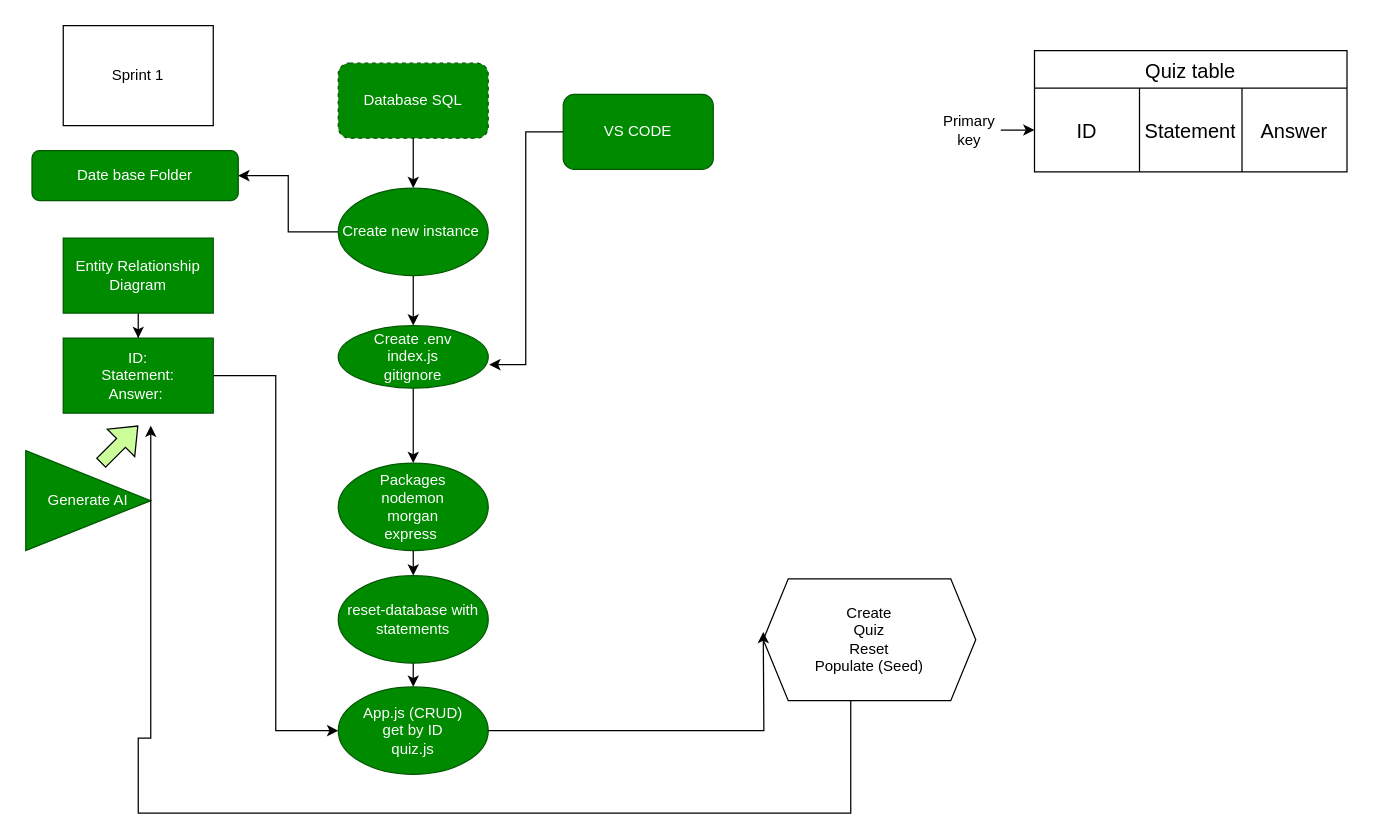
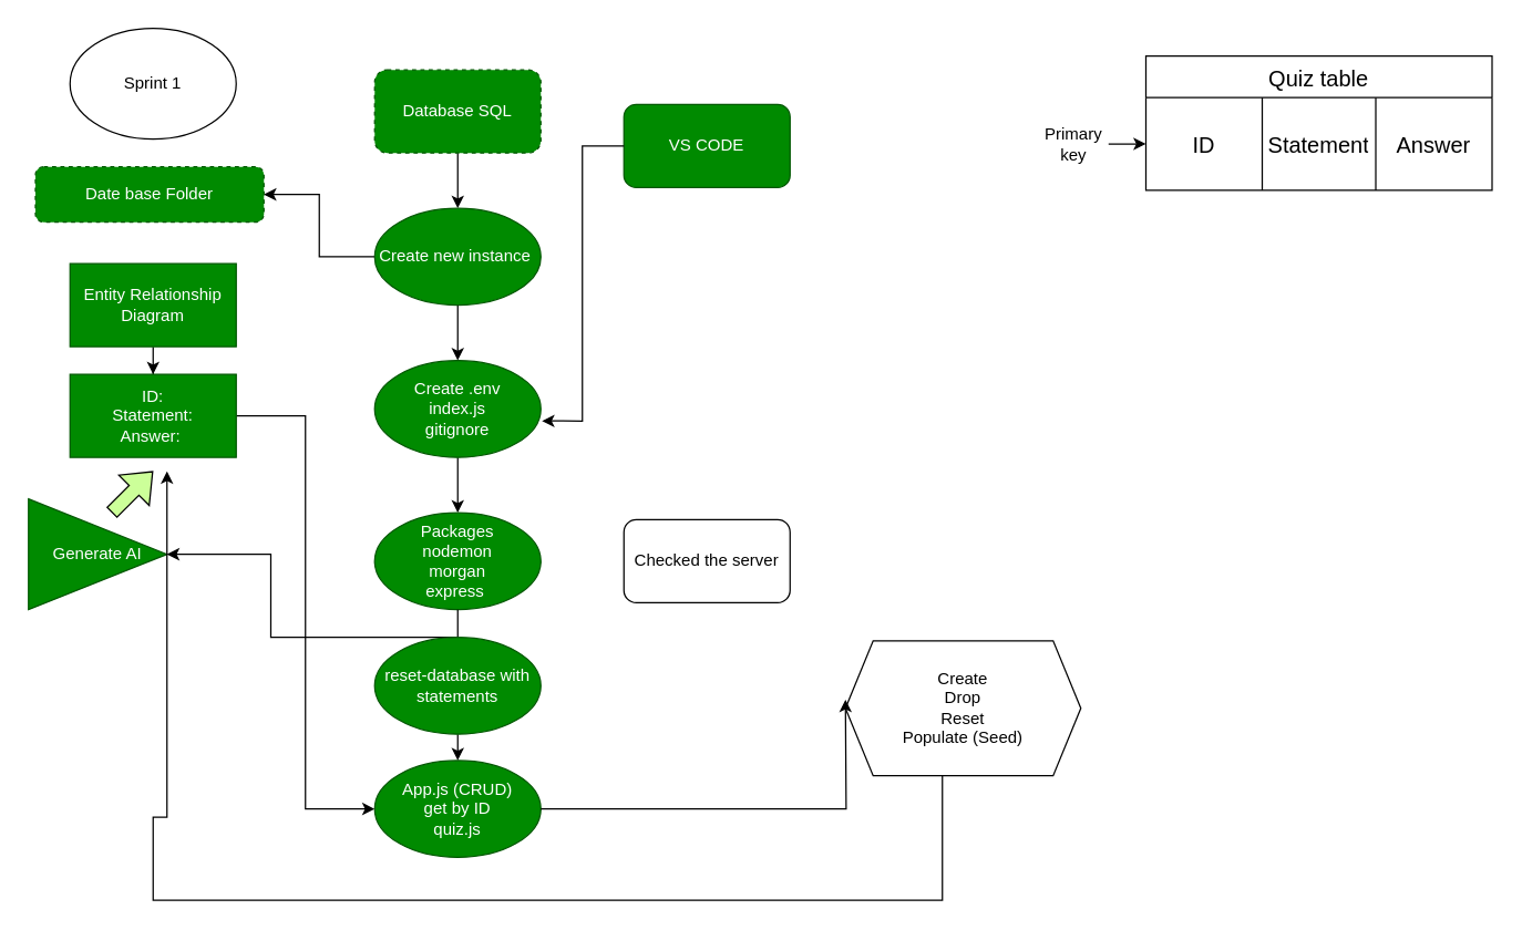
- <mxCell id="2" value="Sprint 1" style="whiteSpace=wrap;html=1;rounded=0;" parent="1" vertex="1"><mxGeometry x="50" y="20" width="120" height="80" as="geometry" /></mxCell>
+ <mxCell id="2" value="Sprint 1" style="ellipse;whiteSpace=wrap;html=1;" parent="1" vertex="1"><mxGeometry x="50" y="20" width="120" height="80" as="geometry" /></mxCell>
- <mxCell id="24" value="Date base Folder" style="rounded=1;whiteSpace=wrap;html=1;fillColor=#008a00;fontColor=#ffffff;strokeColor=#005700;" parent="1" vertex="1"><mxGeometry x="25" y="120" width="165" height="40" as="geometry" /></mxCell>
+ <mxCell id="24" value="Date base Folder" style="rounded=1;whiteSpace=wrap;html=1;fillColor=#008a00;fontColor=#ffffff;strokeColor=#005700;dashed=1;" parent="1" vertex="1"><mxGeometry x="25" y="120" width="165" height="40" as="geometry" /></mxCell>
- <mxCell id="10" value="Create .env&lt;br&gt;index.js&lt;br&gt;gitignore" style="ellipse;whiteSpace=wrap;html=1;fillColor=#008a00;fontColor=#ffffff;strokeColor=#005700;" parent="1" vertex="1"><mxGeometry x="270" y="260" width="120" height="50" as="geometry" /></mxCell>
+ <mxCell id="10" value="Create .env&lt;br&gt;index.js&lt;br&gt;gitignore" style="ellipse;whiteSpace=wrap;html=1;fillColor=#008a00;fontColor=#ffffff;strokeColor=#005700;" parent="1" vertex="1"><mxGeometry x="270" y="260" width="120" height="70" as="geometry" /></mxCell>
+ <mxCell id="34" value="Checked the server" style="rounded=1;whiteSpace=wrap;html=1;" parent="1" vertex="1"><mxGeometry x="450" y="375" width="120" height="60" as="geometry" /></mxCell>
- <mxCell id="25" value="" style="edgeStyle=orthogonalEdgeStyle;rounded=0;orthogonalLoop=1;jettySize=auto;html=1;exitX=0.5;exitY=1;exitDx=0;exitDy=0;entryX=0.5;entryY=0;entryDx=0;entryDy=0;" parent="1" source="18" target="26" edge="1"><mxGeometry relative="1" as="geometry"><mxPoint x="330" y="440" as="sourcePoint" /><mxPoint x="330" y="549" as="targetPoint" /></mxGeometry></mxCell>
+ <mxCell id="25" value="" style="edgeStyle=orthogonalEdgeStyle;rounded=0;orthogonalLoop=1;jettySize=auto;html=1;exitX=0.5;exitY=1;exitDx=0;exitDy=0;" parent="1" source="18" target="19" edge="1"><mxGeometry relative="1" as="geometry"><mxPoint x="330" y="440" as="sourcePoint" /><mxPoint x="330" y="549" as="targetPoint" /></mxGeometry></mxCell>
- <mxCell id="22" value="Create&lt;br&gt;Quiz&lt;br&gt;Reset&lt;br&gt;Populate (Seed)" style="shape=hexagon;perimeter=hexagonPerimeter2;whiteSpace=wrap;html=1;fixedSize=1;" parent="1" vertex="1"><mxGeometry x="610" y="462.5" width="170" height="97.5" as="geometry" /></mxCell>
+ <mxCell id="22" value="Create&lt;br&gt;Drop&lt;br&gt;Reset&lt;br&gt;Populate (Seed)" style="shape=hexagon;perimeter=hexagonPerimeter2;whiteSpace=wrap;html=1;fixedSize=1;" parent="1" vertex="1"><mxGeometry x="610" y="462.5" width="170" height="97.5" as="geometry" /></mxCell>
